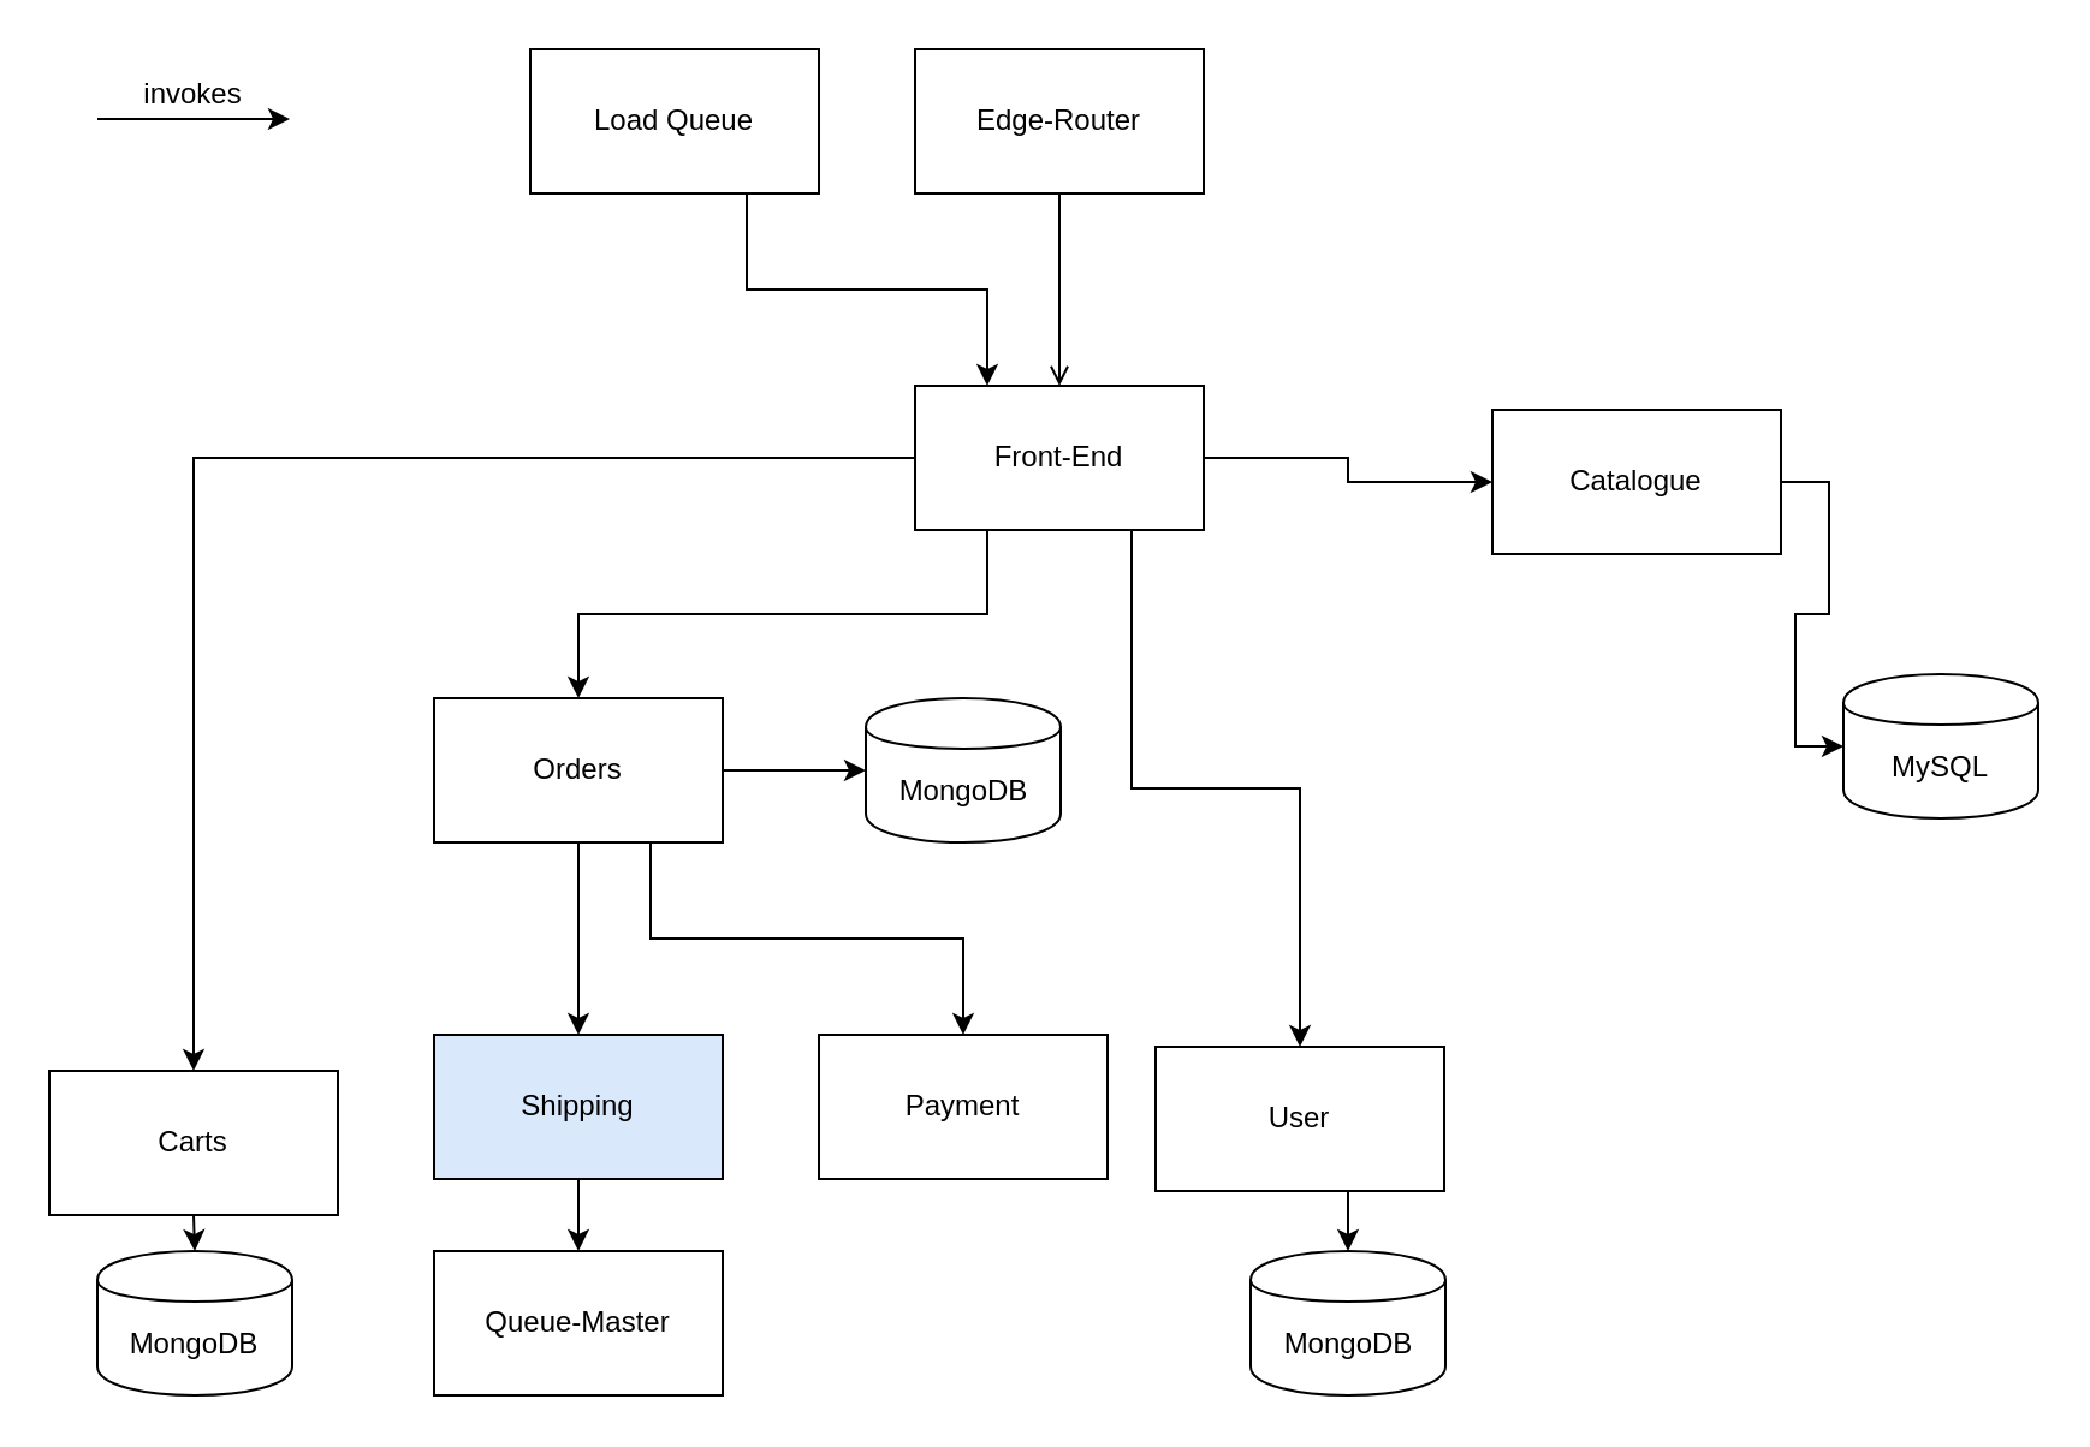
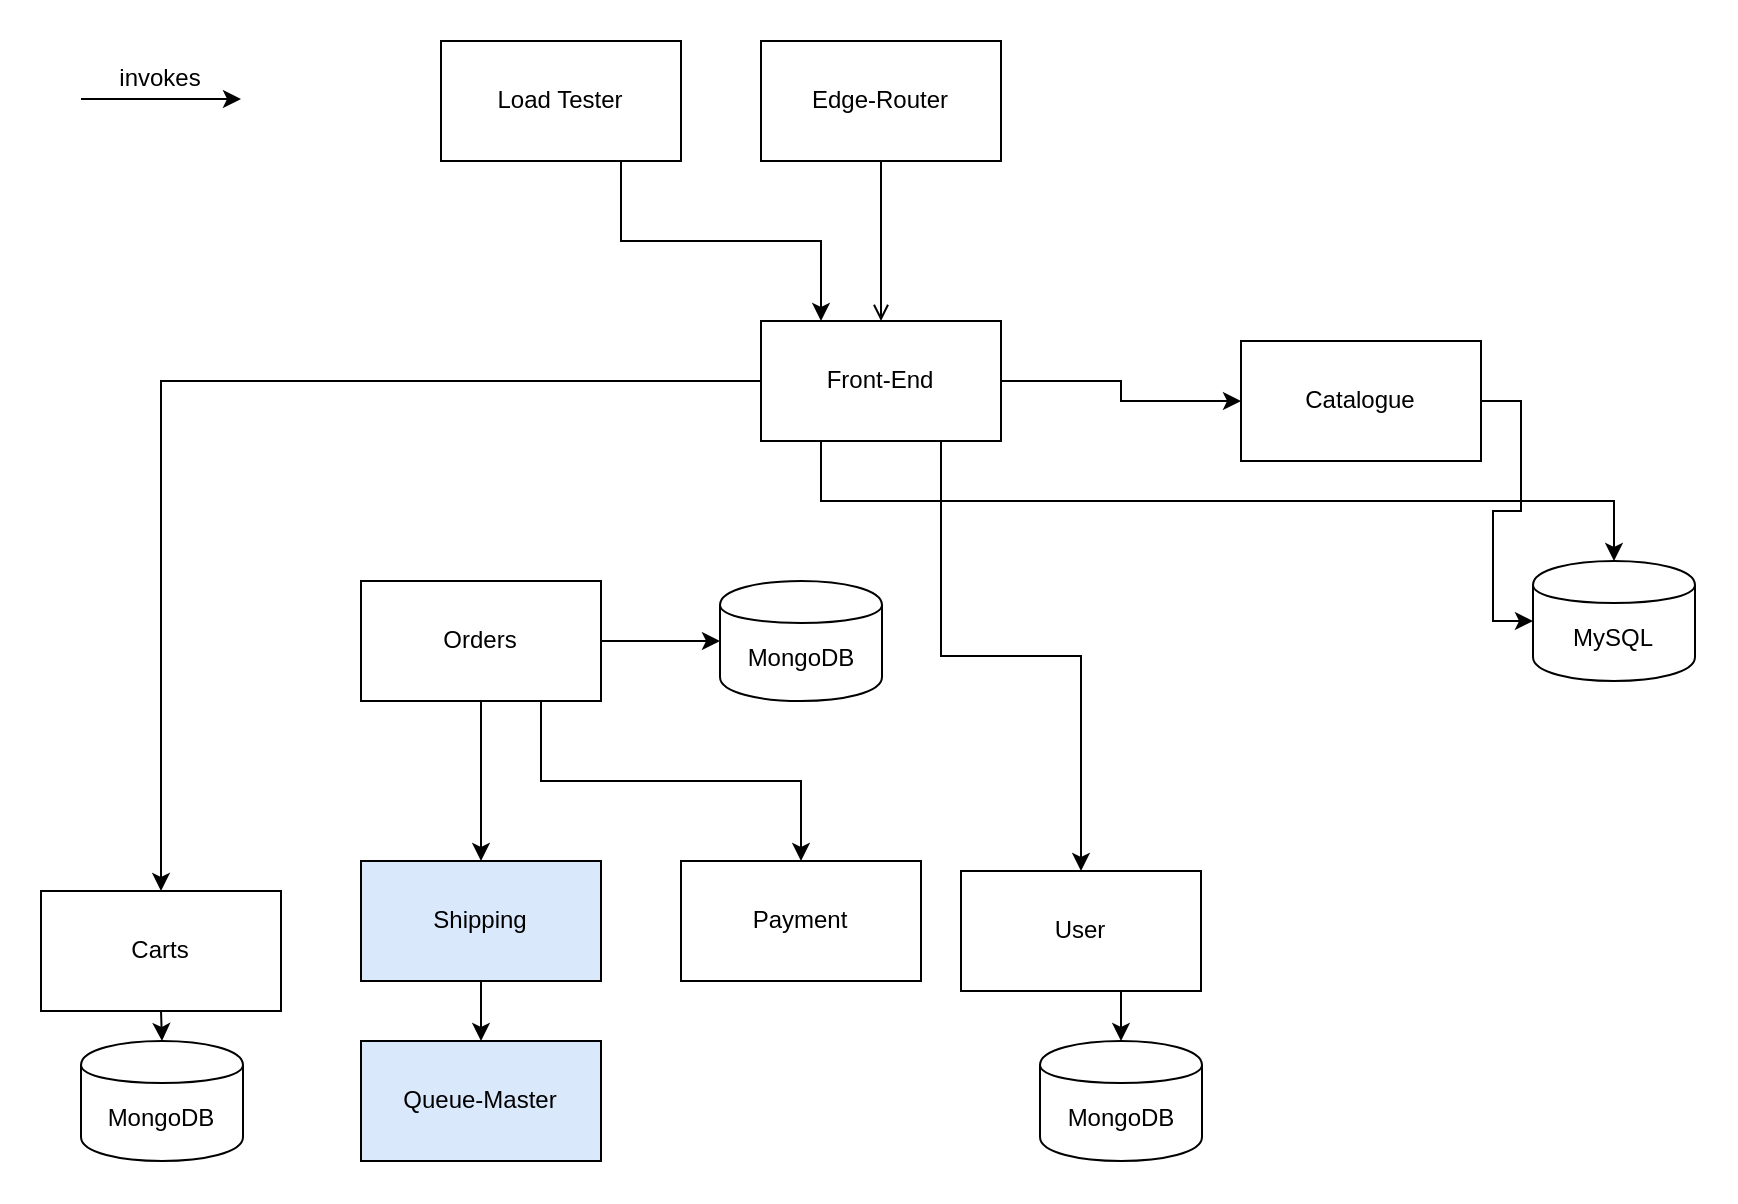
- <mxCell id="23" value="Load Queue" style="rounded=0;whiteSpace=wrap;html=1;" parent="1" vertex="1"><mxGeometry x="220" y="20" width="120" height="60" as="geometry" /></mxCell>
+ <mxCell id="23" value="Load Tester" style="rounded=0;whiteSpace=wrap;html=1;" parent="1" vertex="1"><mxGeometry x="220" y="20" width="120" height="60" as="geometry" /></mxCell>
- <mxCell id="2" style="edgeStyle=orthogonalEdgeStyle;rounded=0;orthogonalLoop=1;jettySize=auto;html=1;exitX=0.25;exitY=1;exitDx=0;exitDy=0;entryX=0.5;entryY=0;entryDx=0;entryDy=0;" parent="1" source="6" target="12" edge="1"><mxGeometry relative="1" as="geometry" /></mxCell>
+ <mxCell id="2" style="edgeStyle=orthogonalEdgeStyle;rounded=0;orthogonalLoop=1;jettySize=auto;html=1;exitX=0.25;exitY=1;exitDx=0;exitDy=0;" parent="1" source="6" target="24" edge="1"><mxGeometry relative="1" as="geometry" /></mxCell>
- <mxCell id="29" value="&lt;div&gt;Queue-Master&lt;/div&gt;" style="rounded=0;whiteSpace=wrap;html=1;" vertex="1" parent="1"><mxGeometry x="180" y="520" width="120" height="60" as="geometry" /></mxCell>
+ <mxCell id="29" value="&lt;div&gt;Queue-Master&lt;/div&gt;" style="rounded=0;whiteSpace=wrap;html=1;fillColor=#dae8fc;" vertex="1" parent="1"><mxGeometry x="180" y="520" width="120" height="60" as="geometry" /></mxCell>
